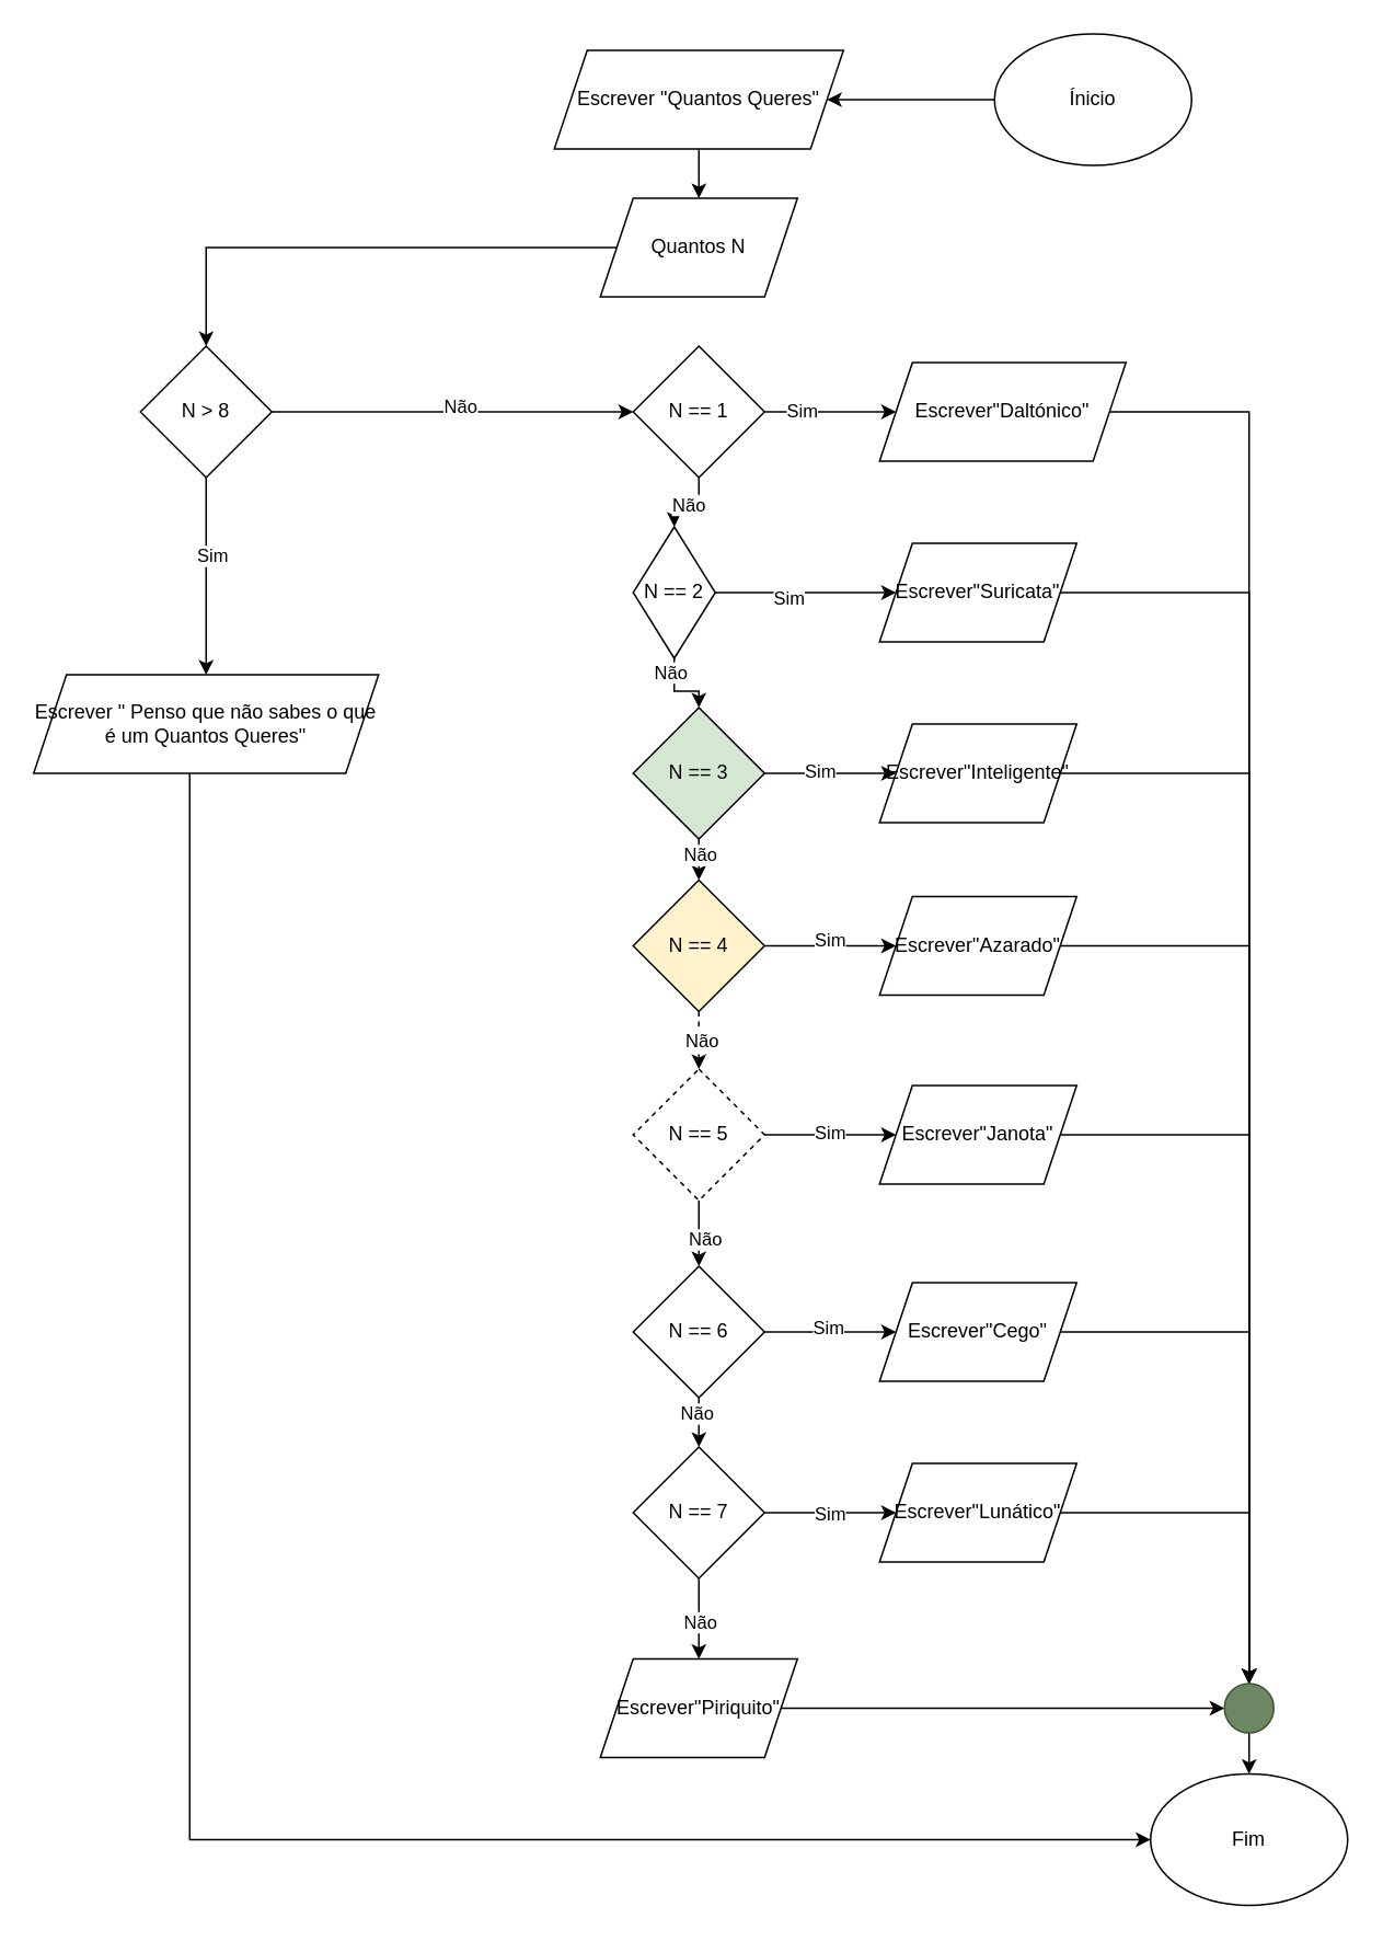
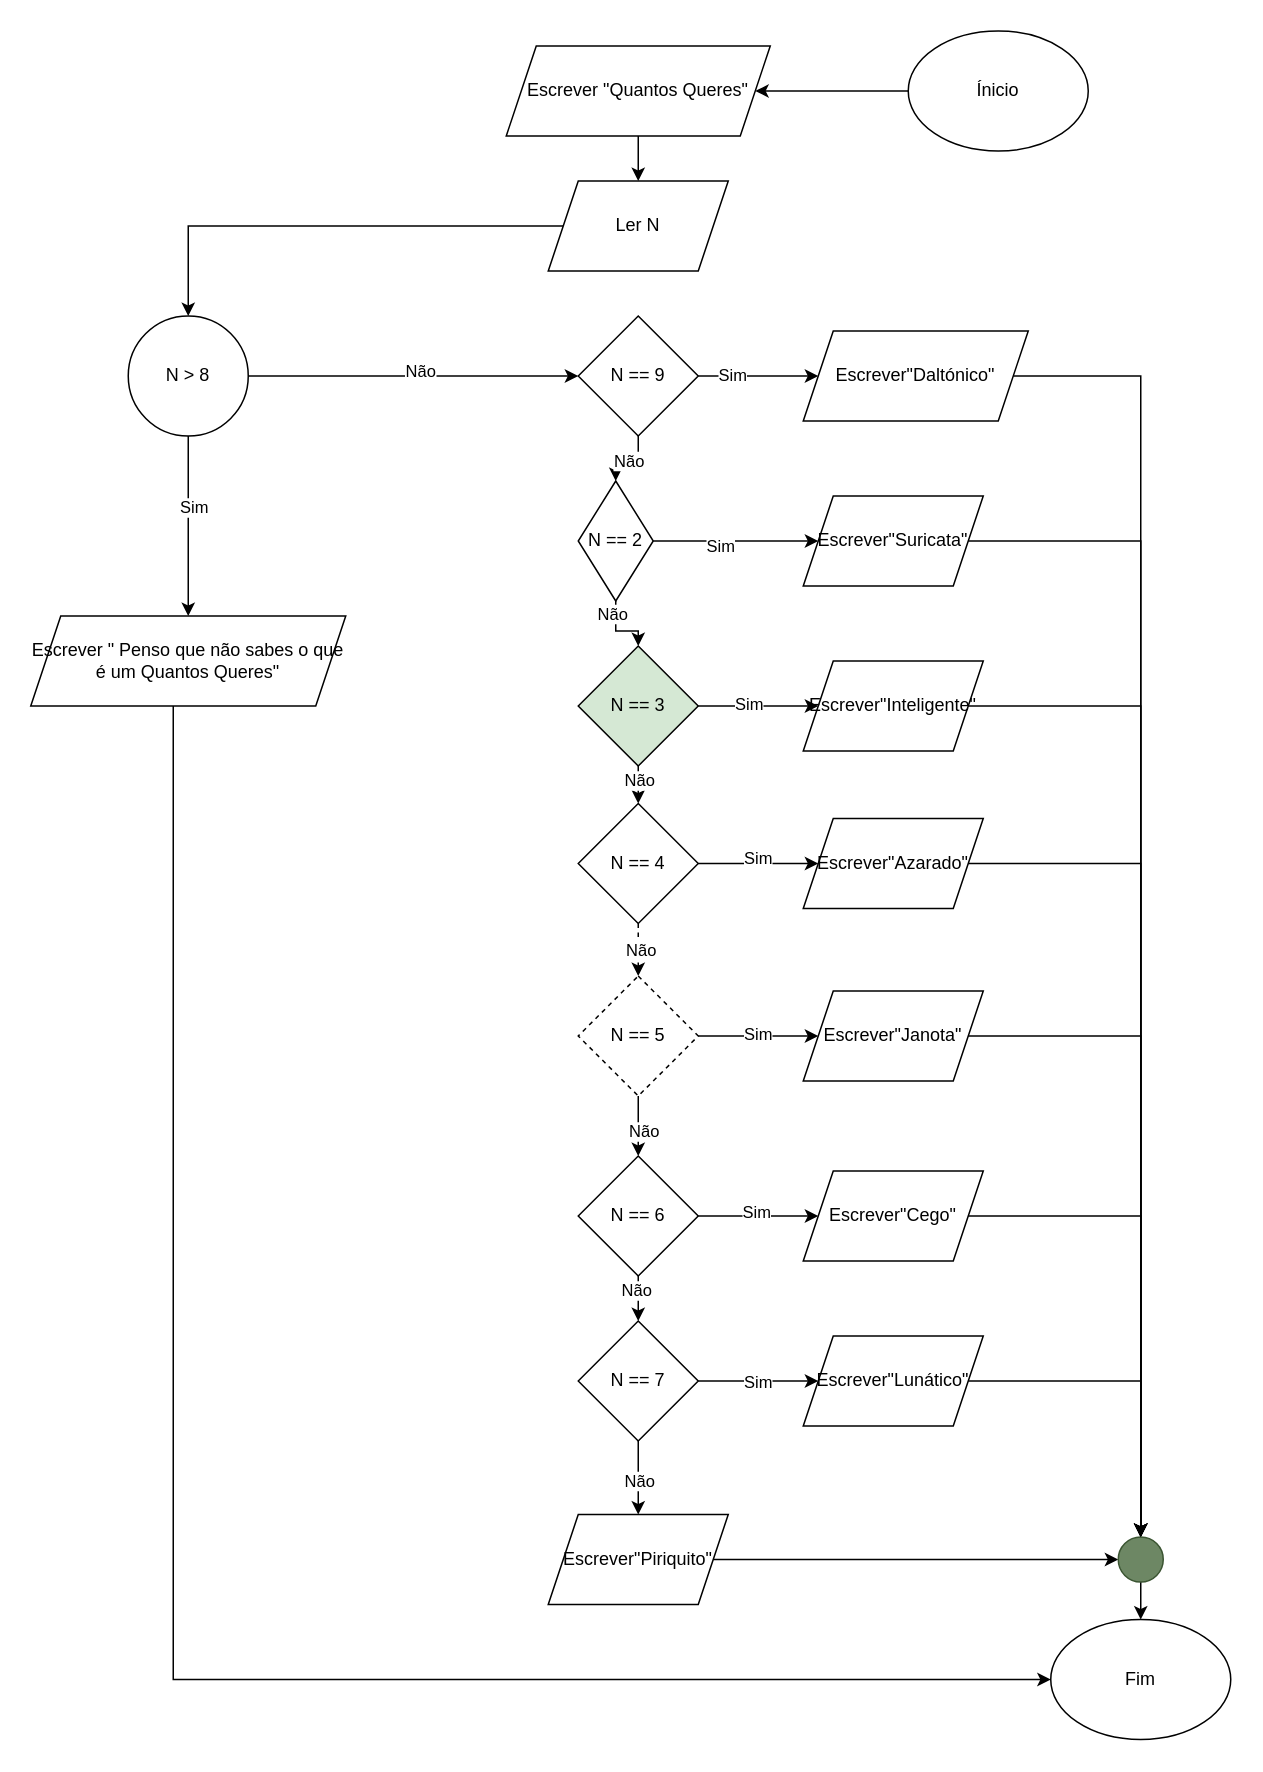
- <mxCell id="6" value="Quantos N" style="shape=parallelogram;perimeter=parallelogramPerimeter;whiteSpace=wrap;html=1;fixedSize=1;" vertex="1" parent="1"><mxGeometry x="365" y="120" width="120" height="60" as="geometry" /></mxCell>
+ <mxCell id="6" value="Ler N" style="shape=parallelogram;perimeter=parallelogramPerimeter;whiteSpace=wrap;html=1;fixedSize=1;" vertex="1" parent="1"><mxGeometry x="365" y="120" width="120" height="60" as="geometry" /></mxCell>
- <mxCell id="21" value="N &amp;gt; 8" style="rhombus;whiteSpace=wrap;html=1;" vertex="1" parent="1"><mxGeometry x="85" y="210" width="80" height="80" as="geometry" /></mxCell>
+ <mxCell id="21" value="N &amp;gt; 8" style="ellipse;whiteSpace=wrap;html=1;" vertex="1" parent="1"><mxGeometry x="85" y="210" width="80" height="80" as="geometry" /></mxCell>
- <mxCell id="11" value="N == 1" style="rhombus;whiteSpace=wrap;html=1;" vertex="1" parent="1"><mxGeometry x="385" y="210" width="80" height="80" as="geometry" /></mxCell>
+ <mxCell id="11" value="N == 9" style="rhombus;whiteSpace=wrap;html=1;" vertex="1" parent="1"><mxGeometry x="385" y="210" width="80" height="80" as="geometry" /></mxCell>
- <mxCell id="35" value="N == 4" style="rhombus;whiteSpace=wrap;html=1;fillColor=#fff2cc;" vertex="1" parent="1"><mxGeometry x="385" y="535" width="80" height="80" as="geometry" /></mxCell>
+ <mxCell id="35" value="N == 4" style="rhombus;whiteSpace=wrap;html=1;" vertex="1" parent="1"><mxGeometry x="385" y="535" width="80" height="80" as="geometry" /></mxCell>
